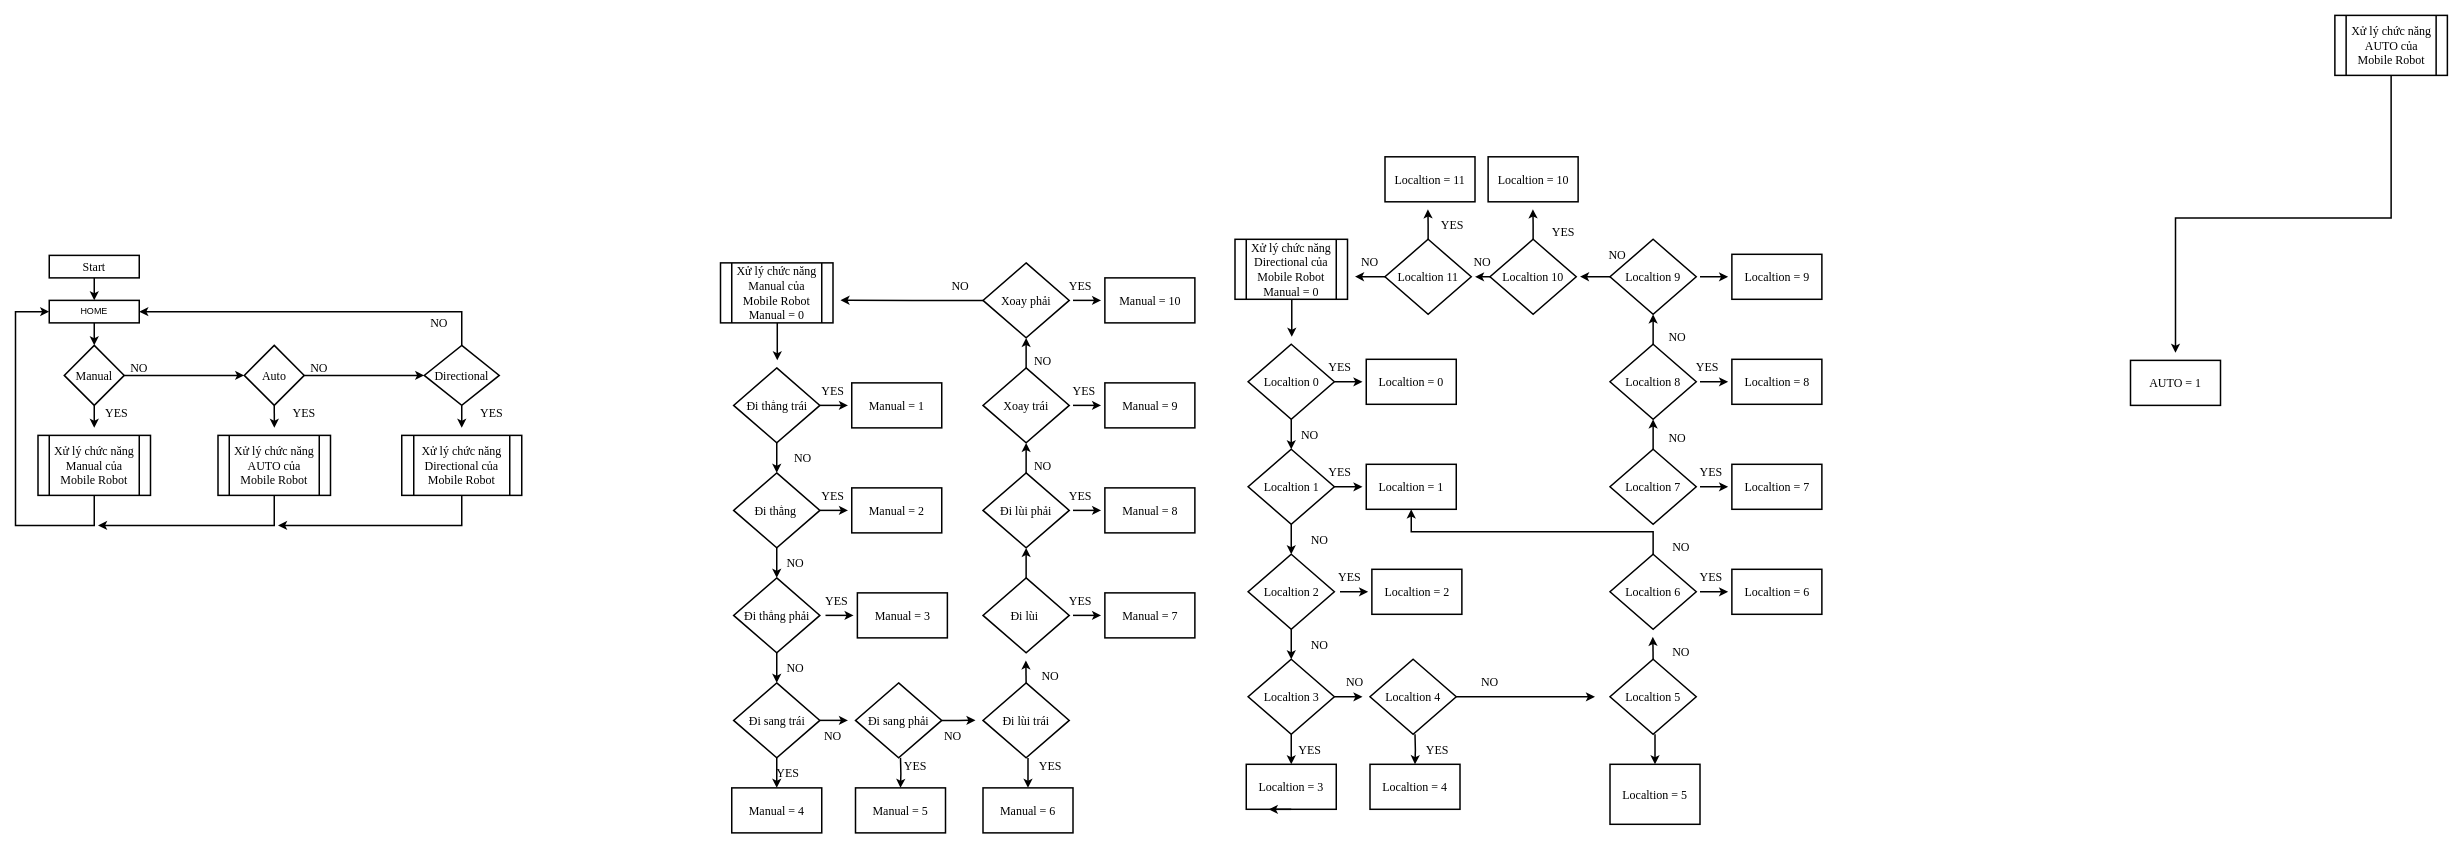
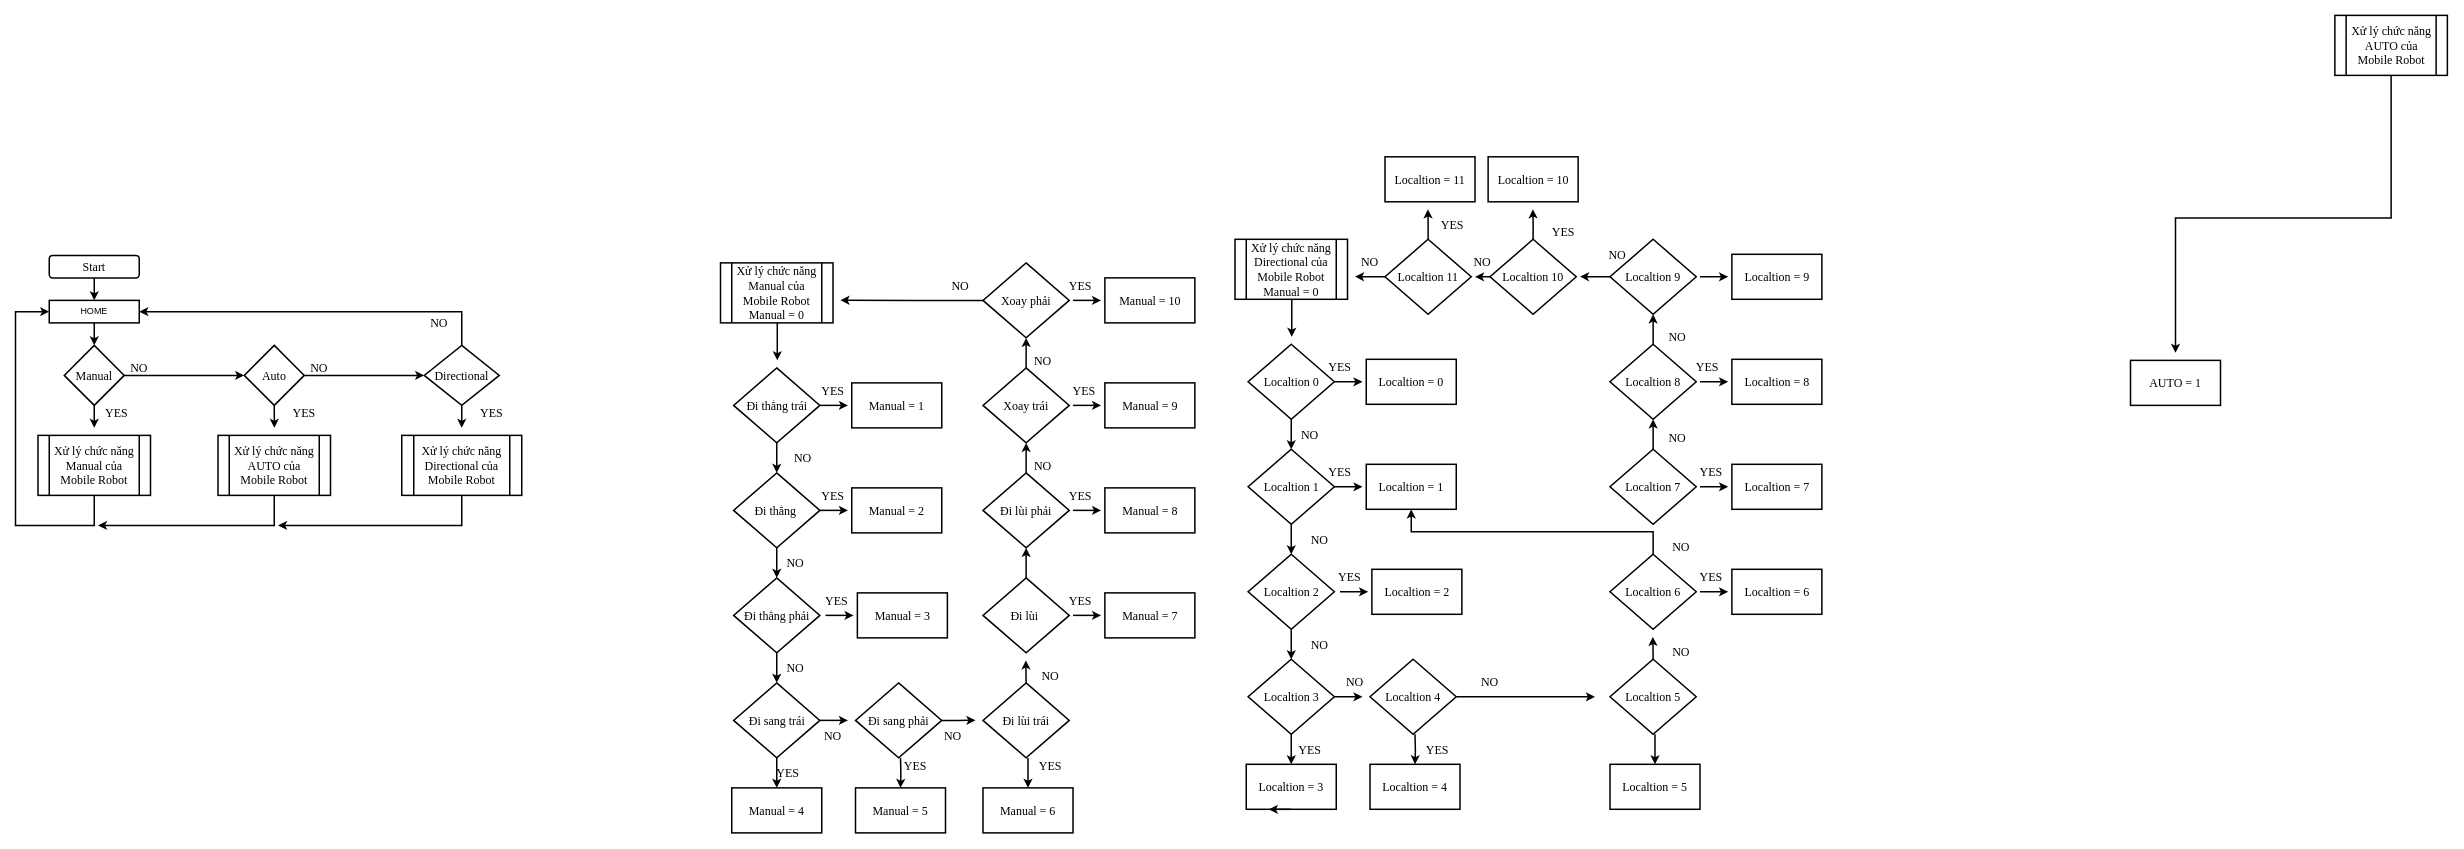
- <mxCell id="3" value="&lt;font style=&quot;font-size: 16px;&quot;&gt;Start&lt;/font&gt;" style="rounded=0;whiteSpace=wrap;html=1;strokeWidth=2;fontFamily=Times New Roman;fontSize=16;" vertex="1" parent="1"><mxGeometry x="65" y="340" width="120" height="30" as="geometry" /></mxCell>
+ <mxCell id="3" value="&lt;font style=&quot;font-size: 16px;&quot;&gt;Start&lt;/font&gt;" style="whiteSpace=wrap;html=1;strokeWidth=2;fontFamily=Times New Roman;fontSize=16;rounded=1;" vertex="1" parent="1"><mxGeometry x="65" y="340" width="120" height="30" as="geometry" /></mxCell>
- <mxCell id="114" value="Localtion = 5" style="rounded=0;whiteSpace=wrap;html=1;strokeWidth=2;fontFamily=Times New Roman;fontSize=16;" vertex="1" parent="1"><mxGeometry x="2146" y="1018.57" width="120" height="80" as="geometry" /></mxCell>
+ <mxCell id="114" value="Localtion = 5" style="rounded=0;whiteSpace=wrap;html=1;strokeWidth=2;fontFamily=Times New Roman;fontSize=16;" vertex="1" parent="1"><mxGeometry x="2146" y="1018.57" width="120" height="60" as="geometry" /></mxCell>
